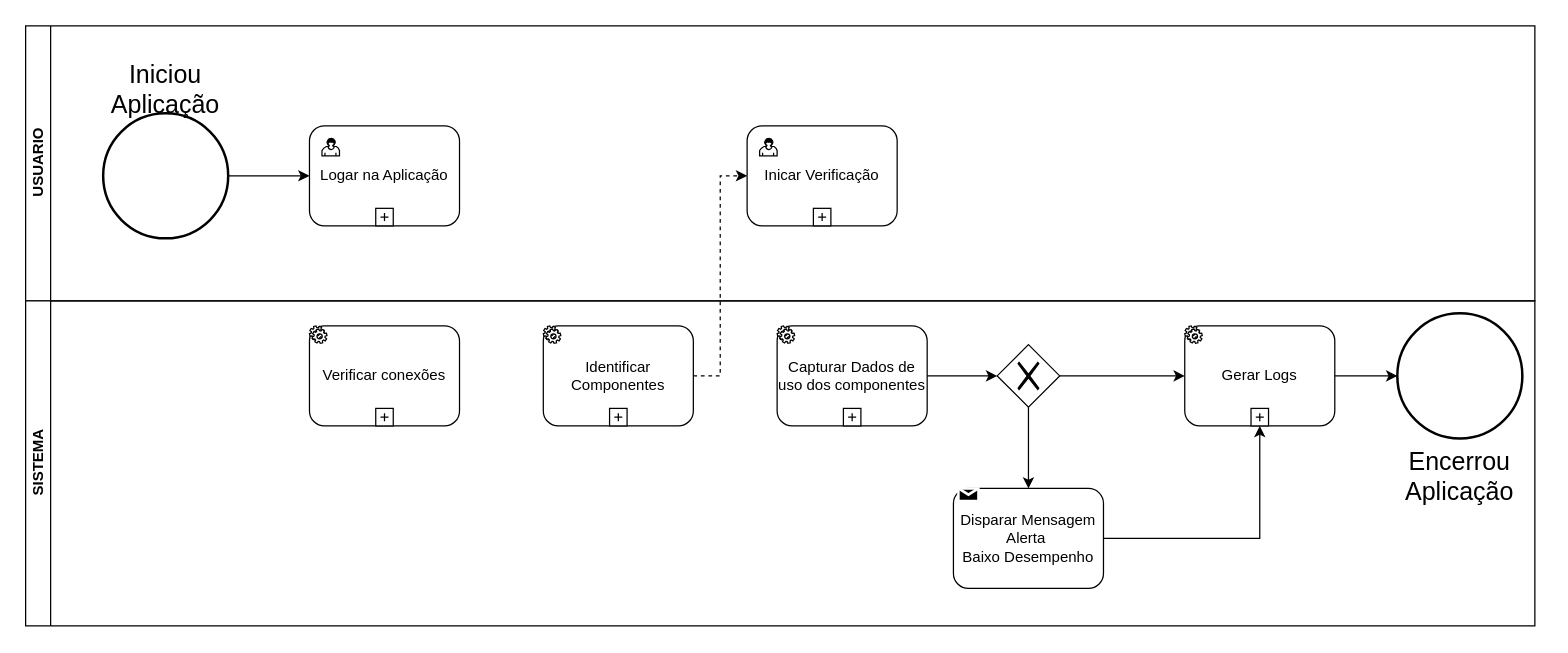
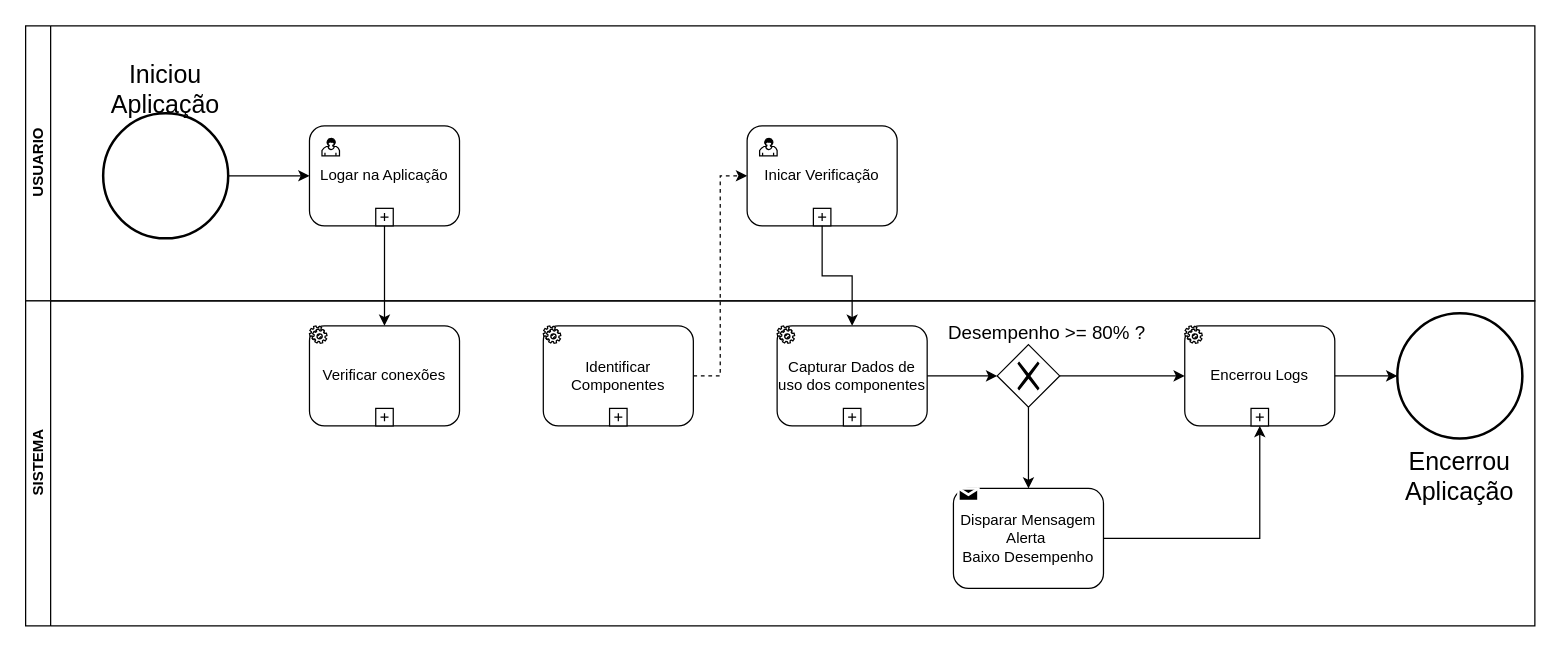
+ <mxCell id="13" style="edgeStyle=orthogonalEdgeStyle;rounded=0;orthogonalLoop=1;jettySize=auto;html=1;entryX=0.5;entryY=0;entryDx=0;entryDy=0;" parent="1" source="10" target="6" edge="1"><mxGeometry relative="1" as="geometry" /></mxCell>
+ <mxCell id="23" style="edgeStyle=orthogonalEdgeStyle;rounded=0;orthogonalLoop=1;jettySize=auto;html=1;entryX=0.5;entryY=0;entryDx=0;entryDy=0;" edge="1" parent="1" source="19" target="28"><mxGeometry relative="1" as="geometry" /></mxCell>
+ <mxCell id="33" value="&lt;font style=&quot;font-size: 15px&quot;&gt;Desempenho &amp;gt;= 80% ?&lt;/font&gt;" style="text;html=1;strokeColor=none;fillColor=none;align=center;verticalAlign=middle;whiteSpace=wrap;rounded=0;" parent="25" vertex="1"><mxGeometry x="737" y="15" width="160" height="20" as="geometry" /></mxCell>
- <mxCell id="39" value="Gerar Logs" style="shape=ext;rounded=1;html=1;whiteSpace=wrap;" parent="38" vertex="1"><mxGeometry width="120" height="80" as="geometry" /></mxCell>
+ <mxCell id="39" value="Encerrou Logs" style="shape=ext;rounded=1;html=1;whiteSpace=wrap;" parent="38" vertex="1"><mxGeometry width="120" height="80" as="geometry" /></mxCell>
